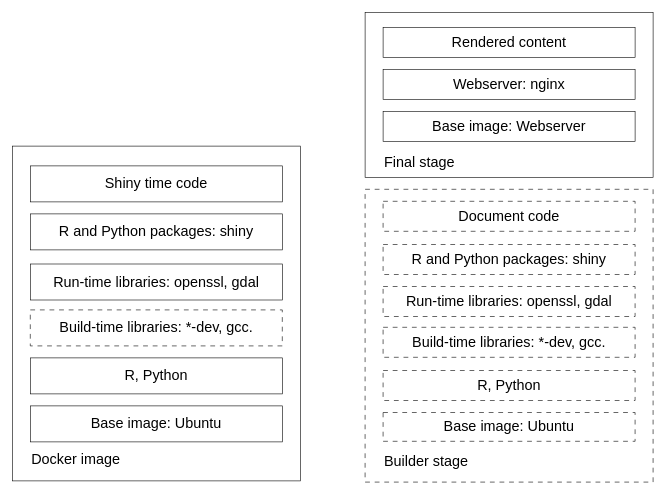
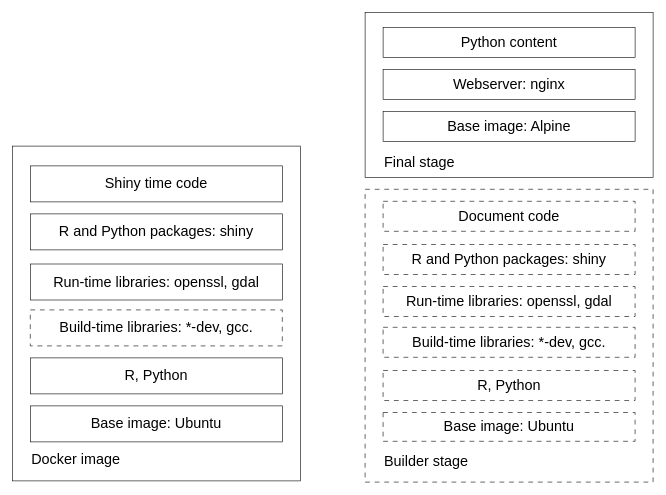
- <mxCell id="19" value="&lt;font style=&quot;font-size: 24px;&quot;&gt;Rendered content&lt;br&gt;&lt;/font&gt;" style="rounded=0;whiteSpace=wrap;html=1;" vertex="1" parent="1"><mxGeometry x="638" y="45" width="420" height="50" as="geometry" /></mxCell>
+ <mxCell id="19" value="&lt;font style=&quot;font-size: 24px;&quot;&gt;Python content&lt;br&gt;&lt;/font&gt;" style="rounded=0;whiteSpace=wrap;html=1;" vertex="1" parent="1"><mxGeometry x="638" y="45" width="420" height="50" as="geometry" /></mxCell>
- <mxCell id="22" value="&lt;font style=&quot;font-size: 24px;&quot;&gt;Base image: Webserver&lt;br&gt;&lt;/font&gt;" style="rounded=0;whiteSpace=wrap;html=1;" vertex="1" parent="1"><mxGeometry x="638" y="185" width="420" height="50" as="geometry" /></mxCell>
+ <mxCell id="22" value="&lt;font style=&quot;font-size: 24px;&quot;&gt;Base image: Alpine&lt;br&gt;&lt;/font&gt;" style="rounded=0;whiteSpace=wrap;html=1;" vertex="1" parent="1"><mxGeometry x="638" y="185" width="420" height="50" as="geometry" /></mxCell>
